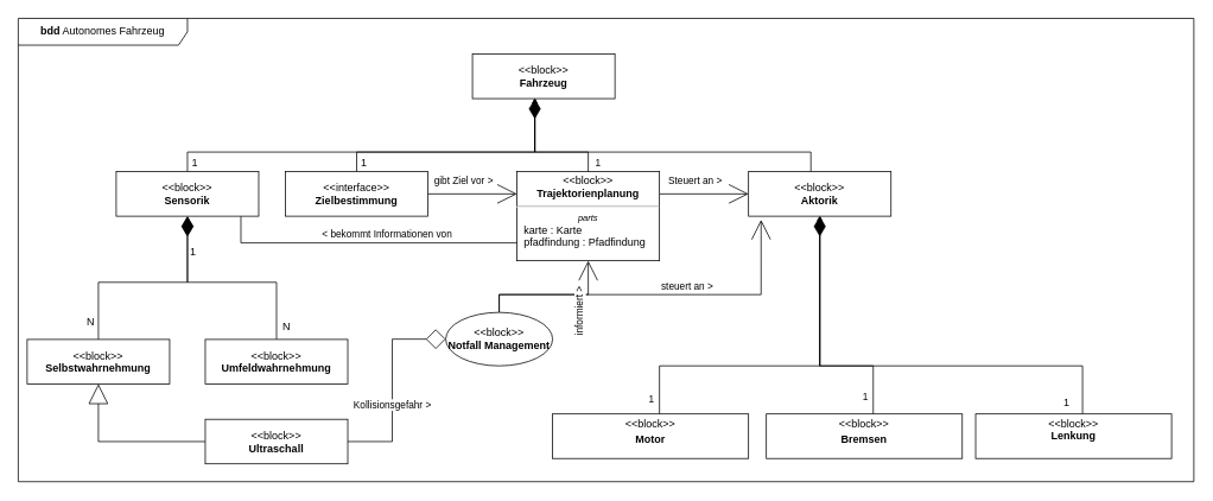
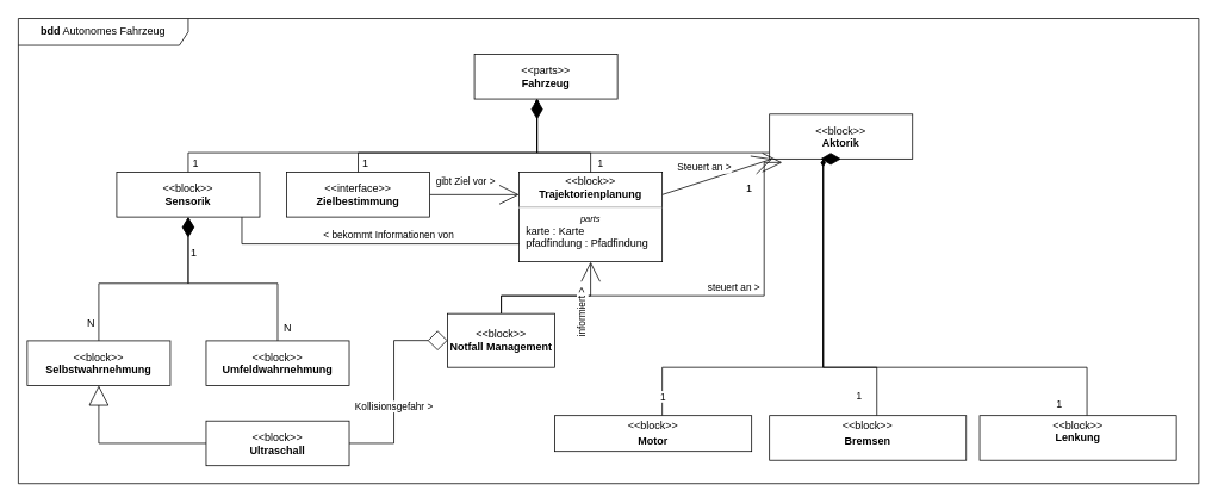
- <mxCell id="3" value="&lt;p&gt;&amp;lt;&amp;lt;block&amp;gt;&amp;gt;&lt;br&gt;&lt;b&gt;Fahrzeug&lt;/b&gt;&lt;/p&gt;" style="shape=rect;html=1;overflow=fill;whiteSpace=wrap;align=center;" parent="1" vertex="1"><mxGeometry x="530" y="60" width="160" height="50" as="geometry" /></mxCell>
+ <mxCell id="3" value="&lt;p&gt;&amp;lt;&amp;lt;parts&amp;gt;&amp;gt;&lt;br&gt;&lt;b&gt;Fahrzeug&lt;/b&gt;&lt;/p&gt;" style="shape=rect;html=1;overflow=fill;whiteSpace=wrap;align=center;" parent="1" vertex="1"><mxGeometry x="530" y="60" width="160" height="50" as="geometry" /></mxCell>
- <mxCell id="11" value="&lt;p&gt;&amp;lt;&amp;lt;block&amp;gt;&amp;gt;&lt;br&gt;&lt;b&gt;Aktorik&lt;/b&gt;&lt;/p&gt;" style="shape=rect;html=1;overflow=fill;whiteSpace=wrap;align=center;" parent="1" vertex="1"><mxGeometry x="840" y="192" width="160" height="50" as="geometry" /></mxCell>
+ <mxCell id="11" value="&lt;p&gt;&amp;lt;&amp;lt;block&amp;gt;&amp;gt;&lt;br&gt;&lt;b&gt;Aktorik&lt;/b&gt;&lt;/p&gt;" style="shape=rect;html=1;overflow=fill;whiteSpace=wrap;align=center;" parent="1" vertex="1"><mxGeometry x="860" y="127" width="160" height="50" as="geometry" /></mxCell>
- <mxCell id="46" value="&amp;lt;&amp;lt;block&amp;gt;&amp;gt;&lt;br&gt;&lt;b&gt;Notfall Management&lt;/b&gt;" style="ellipse;whiteSpace=wrap;html=1;" parent="1" vertex="1"><mxGeometry x="500" y="350" width="120" height="60" as="geometry" /></mxCell>
+ <mxCell id="46" value="&amp;lt;&amp;lt;block&amp;gt;&amp;gt;&lt;br&gt;&lt;b&gt;Notfall Management&lt;/b&gt;" style="rounded=0;whiteSpace=wrap;html=1;" parent="1" vertex="1"><mxGeometry x="500" y="350" width="120" height="60" as="geometry" /></mxCell>
- <mxCell id="15" value="&lt;p style=&quot;margin:0px;margin-top:4px;text-align:center;&quot;&gt;&amp;lt;&amp;lt;block&amp;gt;&amp;gt;&lt;/p&gt;&lt;p style=&quot;margin:0px;margin-top:4px;text-align:center;&quot;&gt;&lt;b&gt;Motor&lt;/b&gt;&lt;/p&gt;" style="shape=rect;html=1;overflow=fill;verticalAlign=top;align=left;whiteSpace=wrap;fontSize=12;" parent="1" vertex="1"><mxGeometry x="620" y="464" width="220" height="50" as="geometry" /></mxCell>
+ <mxCell id="15" value="&lt;p style=&quot;margin:0px;margin-top:4px;text-align:center;&quot;&gt;&amp;lt;&amp;lt;block&amp;gt;&amp;gt;&lt;/p&gt;&lt;p style=&quot;margin:0px;margin-top:4px;text-align:center;&quot;&gt;&lt;b&gt;Motor&lt;/b&gt;&lt;/p&gt;" style="shape=rect;html=1;overflow=fill;verticalAlign=top;align=left;whiteSpace=wrap;fontSize=12;" parent="1" vertex="1"><mxGeometry x="620" y="464" width="220" height="40" as="geometry" /></mxCell>
